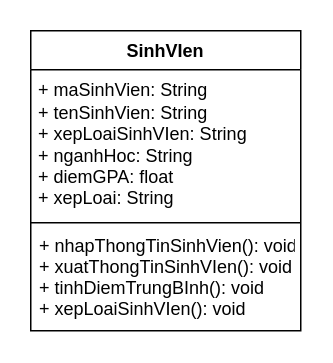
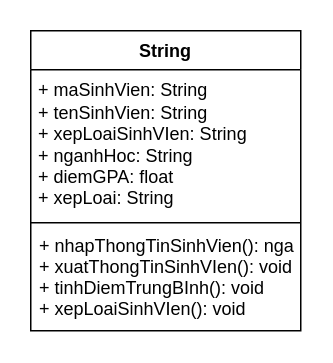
- <mxCell id="2" value="SinhVIen" style="swimlane;fontStyle=1;align=center;verticalAlign=top;childLayout=stackLayout;horizontal=1;startSize=26;horizontalStack=0;resizeParent=1;resizeParentMax=0;resizeLast=0;collapsible=1;marginBottom=0;" vertex="1" parent="1"><mxGeometry x="20" y="20" width="180" height="200" as="geometry" /></mxCell>
+ <mxCell id="2" value="String" style="swimlane;fontStyle=1;align=center;verticalAlign=top;childLayout=stackLayout;horizontal=1;startSize=26;horizontalStack=0;resizeParent=1;resizeParentMax=0;resizeLast=0;collapsible=1;marginBottom=0;" vertex="1" parent="1"><mxGeometry x="20" y="20" width="180" height="200" as="geometry" /></mxCell>
- <mxCell id="5" value="+ nhapThongTinSinhVien(): void&#10;+ xuatThongTinSinhVIen(): void&#10;+ tinhDiemTrungBInh(): void&#10;+ xepLoaiSinhVIen(): void" style="text;strokeColor=none;fillColor=none;align=left;verticalAlign=top;spacingLeft=4;spacingRight=4;overflow=hidden;rotatable=0;points=[[0,0.5],[1,0.5]];portConstraint=eastwest;" vertex="1" parent="2"><mxGeometry y="130" width="180" height="70" as="geometry" /></mxCell>
+ <mxCell id="5" value="+ nhapThongTinSinhVien(): nganhHoc&#10;+ xuatThongTinSinhVIen(): void&#10;+ tinhDiemTrungBInh(): void&#10;+ xepLoaiSinhVIen(): void" style="text;strokeColor=none;fillColor=none;align=left;verticalAlign=top;spacingLeft=4;spacingRight=4;overflow=hidden;rotatable=0;points=[[0,0.5],[1,0.5]];portConstraint=eastwest;" vertex="1" parent="2"><mxGeometry y="130" width="180" height="70" as="geometry" /></mxCell>
